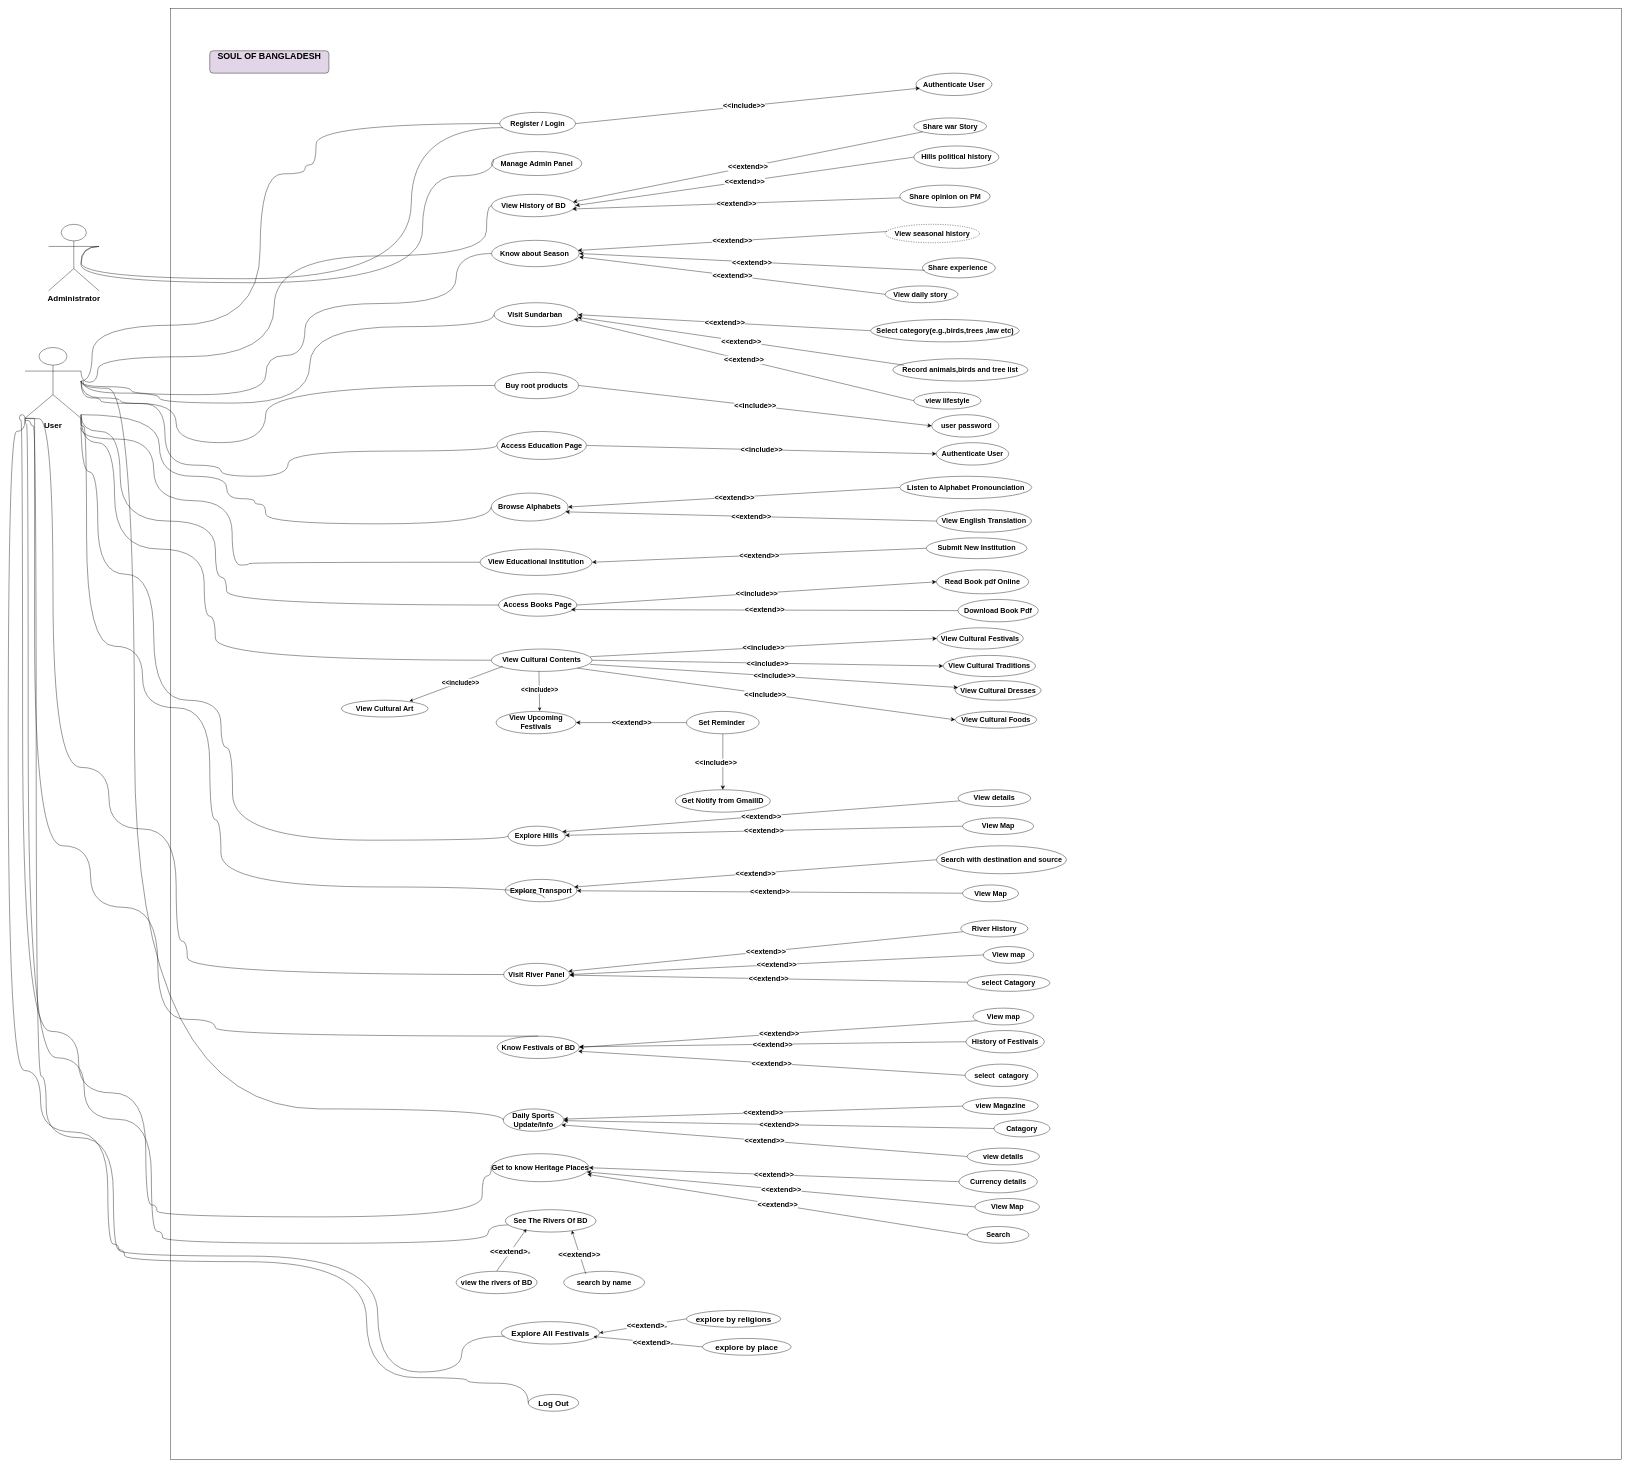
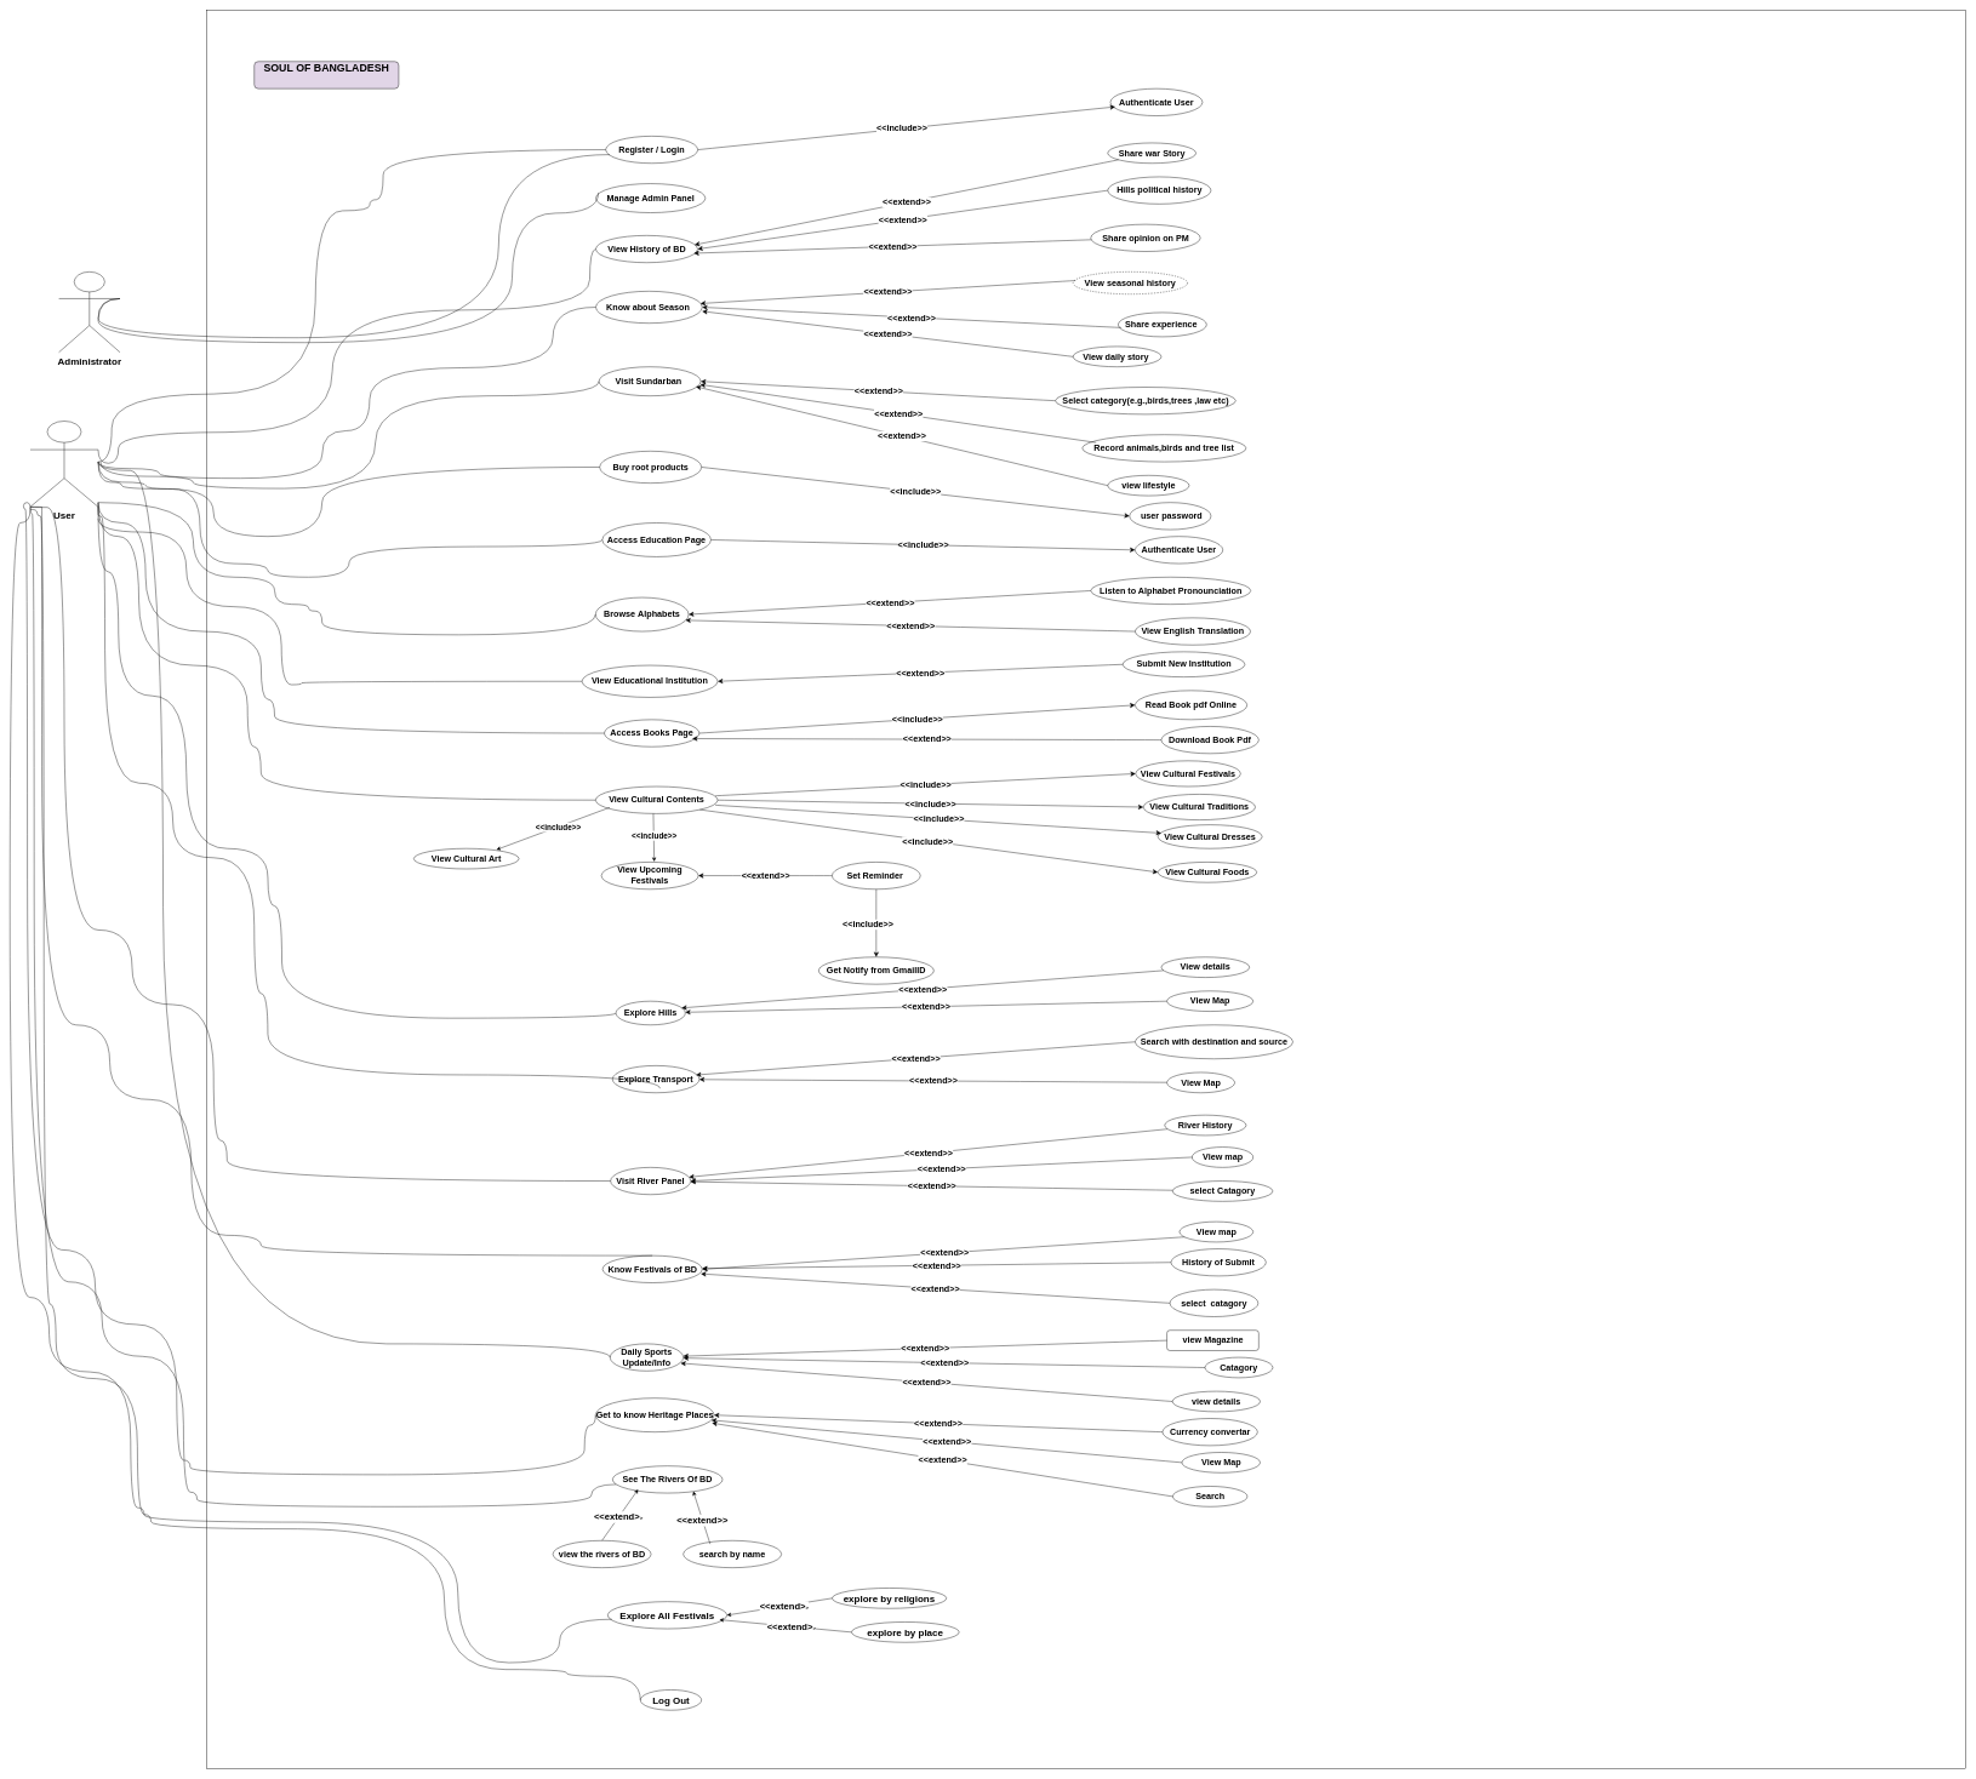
- <mxCell id="107" value="History of Festivals" style="ellipse;whiteSpace=wrap;html=1;fontSize=18;fontStyle=1" parent="1" vertex="1"><mxGeometry x="2415" y="2576" width="196" height="56" as="geometry" /></mxCell>
+ <mxCell id="107" value="History of Submit" style="ellipse;whiteSpace=wrap;html=1;fontSize=18;fontStyle=1" parent="1" vertex="1"><mxGeometry x="2415" y="2576" width="196" height="56" as="geometry" /></mxCell>
- <mxCell id="128" value="view Magazine" style="ellipse;whiteSpace=wrap;html=1;fontSize=18;fontStyle=1" parent="1" vertex="1"><mxGeometry x="2406.5" y="2744" width="189.5" height="42" as="geometry" /></mxCell>
+ <mxCell id="128" value="view Magazine" style="whiteSpace=wrap;html=1;fontSize=18;fontStyle=1;rounded=1;" parent="1" vertex="1"><mxGeometry x="2406.5" y="2744" width="189.5" height="42" as="geometry" /></mxCell>
- <mxCell id="126" value="Currency details" style="ellipse;whiteSpace=wrap;html=1;fontSize=18;fontStyle=1" parent="1" vertex="1"><mxGeometry x="2397.5" y="2926" width="196" height="56" as="geometry" /></mxCell>
+ <mxCell id="126" value="Currency convertar" style="ellipse;whiteSpace=wrap;html=1;fontSize=18;fontStyle=1" parent="1" vertex="1"><mxGeometry x="2397.5" y="2926" width="196" height="56" as="geometry" /></mxCell>
